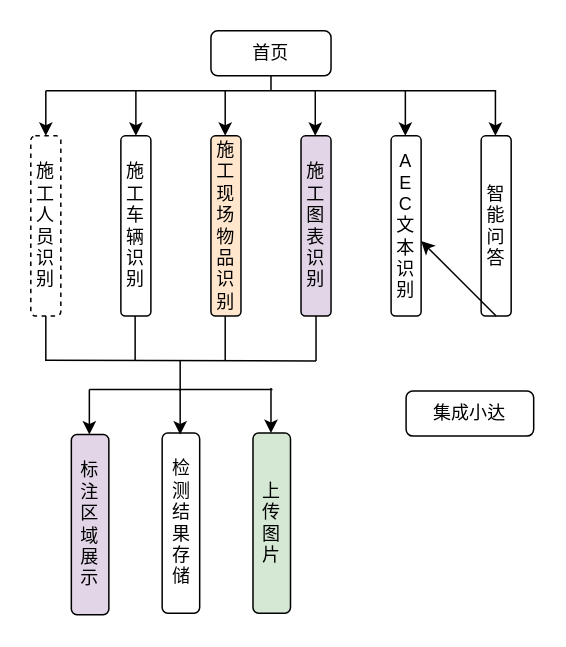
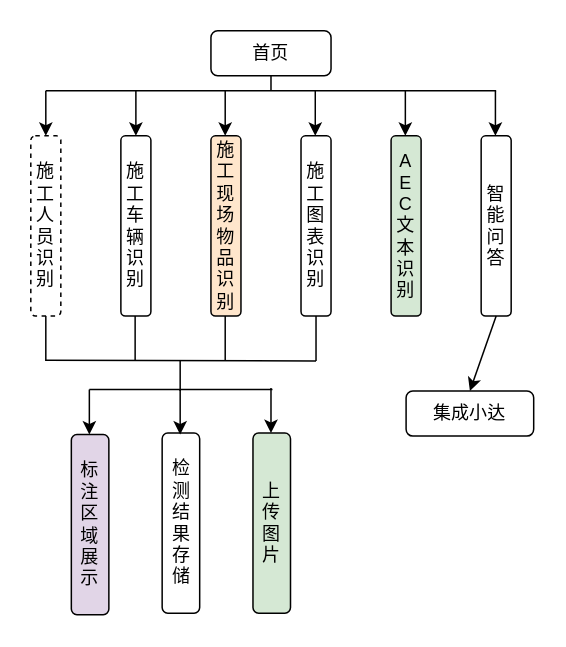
- <mxCell id="5" value="&lt;span&gt;施工图表识别&lt;/span&gt;" style="rounded=1;whiteSpace=wrap;html=1;fillColor=#e1d5e7;" vertex="1" parent="1"><mxGeometry x="200" y="90" width="20" height="120" as="geometry" /></mxCell>
+ <mxCell id="5" value="&lt;span&gt;施工图表识别&lt;/span&gt;" style="rounded=1;whiteSpace=wrap;html=1;" vertex="1" parent="1"><mxGeometry x="200" y="90" width="20" height="120" as="geometry" /></mxCell>
- <mxCell id="7" value="A&lt;br&gt;E&lt;br&gt;C文本识别" style="rounded=1;whiteSpace=wrap;html=1;" vertex="1" parent="1"><mxGeometry x="260" y="90" width="20" height="120" as="geometry" /></mxCell>
+ <mxCell id="7" value="A&lt;br&gt;E&lt;br&gt;C文本识别" style="rounded=1;whiteSpace=wrap;html=1;fillColor=#d5e8d4;" vertex="1" parent="1"><mxGeometry x="260" y="90" width="20" height="120" as="geometry" /></mxCell>
- <mxCell id="22" value="" style="endArrow=classic;html=1;exitX=0.5;exitY=1;exitDx=0;exitDy=0;" edge="1" parent="1" source="8" target="7"><mxGeometry width="50" height="50" relative="1" as="geometry"><mxPoint x="327.5" y="210" as="sourcePoint" /><mxPoint x="331" y="260" as="targetPoint" /></mxGeometry></mxCell>
+ <mxCell id="22" value="" style="endArrow=classic;html=1;entryX=0.5;entryY=0;entryDx=0;entryDy=0;exitX=0.5;exitY=1;exitDx=0;exitDy=0;" edge="1" parent="1" source="8" target="21"><mxGeometry width="50" height="50" relative="1" as="geometry"><mxPoint x="327.5" y="210" as="sourcePoint" /><mxPoint x="331" y="260" as="targetPoint" /></mxGeometry></mxCell>
